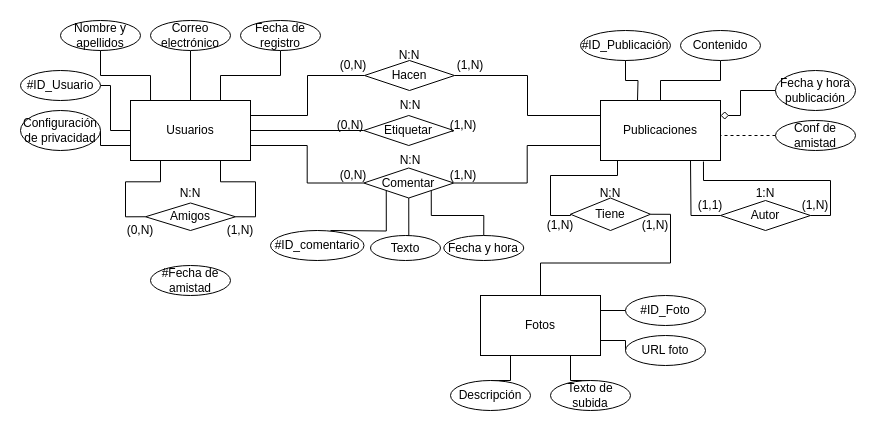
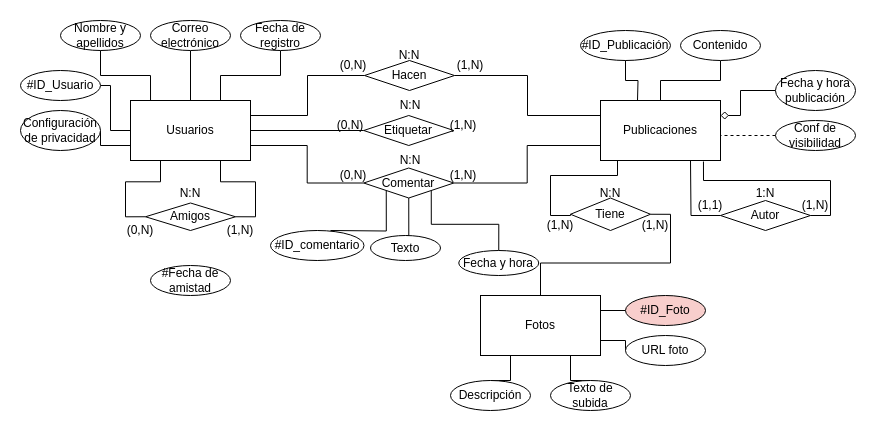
- <mxCell id="20" value="Conf de amistad" style="ellipse;whiteSpace=wrap;html=1;" parent="1" vertex="1"><mxGeometry x="775" y="120" width="80" height="30" as="geometry" /></mxCell>
+ <mxCell id="20" value="Conf de visibilidad" style="ellipse;whiteSpace=wrap;html=1;" parent="1" vertex="1"><mxGeometry x="775" y="120" width="80" height="30" as="geometry" /></mxCell>
- <mxCell id="34" value="Fecha y hora" style="ellipse;whiteSpace=wrap;html=1;" parent="1" vertex="1"><mxGeometry x="443.25" y="235" width="80" height="25" as="geometry" /></mxCell>
+ <mxCell id="34" value="Fecha y hora" style="ellipse;whiteSpace=wrap;html=1;" parent="1" vertex="1"><mxGeometry x="458.25" y="250" width="80" height="25" as="geometry" /></mxCell>
- <mxCell id="22" value="#ID_Foto" style="ellipse;whiteSpace=wrap;html=1;" parent="1" vertex="1"><mxGeometry x="625" y="295" width="80" height="30" as="geometry" /></mxCell>
+ <mxCell id="22" value="#ID_Foto" style="ellipse;whiteSpace=wrap;html=1;fillColor=#f8cecc;" parent="1" vertex="1"><mxGeometry x="625" y="295" width="80" height="30" as="geometry" /></mxCell>
